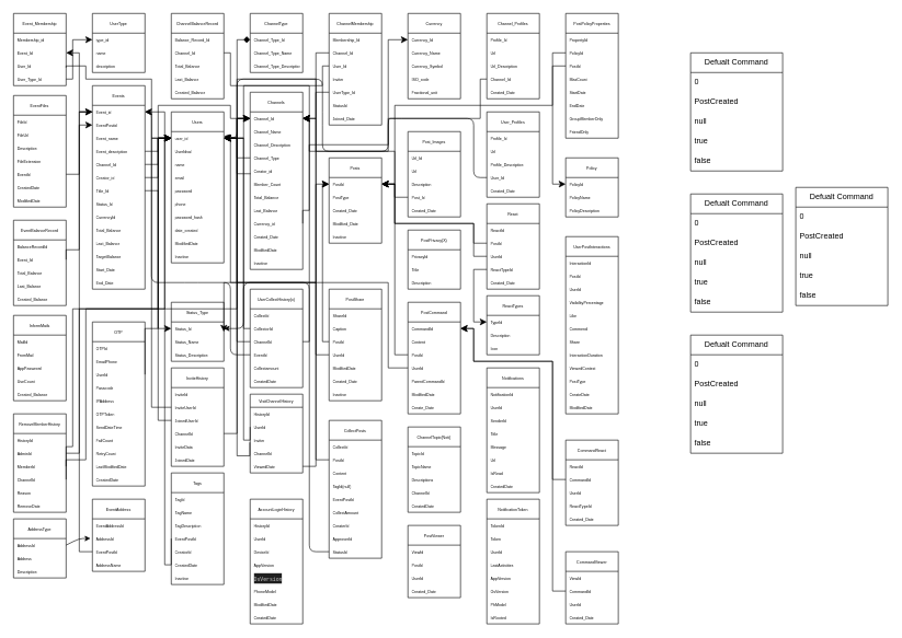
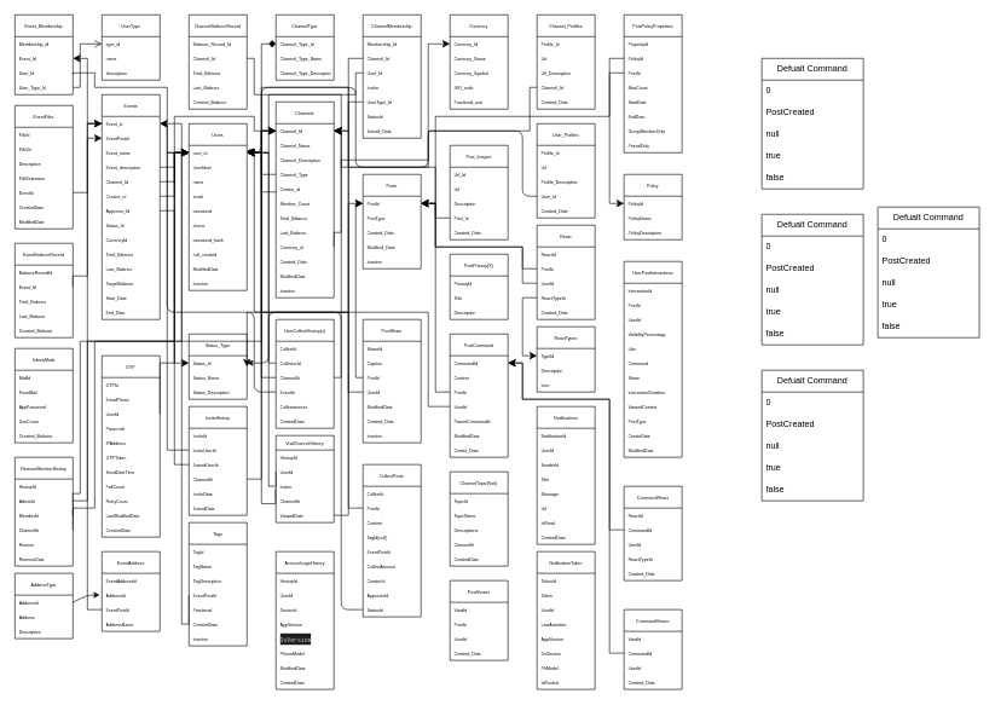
- <mxCell id="71" value="" style="edgeStyle=segmentEdgeStyle;endArrow=classic;html=1;curved=0;rounded=0;endSize=8;startSize=8;exitX=1;exitY=0.5;exitDx=0;exitDy=0;entryX=0;entryY=0.5;entryDx=0;entryDy=0;" parent="1" source="17" target="66" edge="1"><mxGeometry width="50" height="50" relative="1" as="geometry"><mxPoint x="150" y="180" as="sourcePoint" /><mxPoint x="120" y="50" as="targetPoint" /><Array as="points"><mxPoint x="110" y="120" /><mxPoint x="110" y="60" /></Array></mxGeometry></mxCell>
+ <mxCell id="71" value="" style="edgeStyle=segmentEdgeStyle;endArrow=open;html=1;curved=0;rounded=0;endSize=8;startSize=8;exitX=1;exitY=0.5;exitDx=0;exitDy=0;entryX=0;entryY=0.5;entryDx=0;entryDy=0;" parent="1" source="17" target="66" edge="1"><mxGeometry width="50" height="50" relative="1" as="geometry"><mxPoint x="150" y="180" as="sourcePoint" /><mxPoint x="120" y="50" as="targetPoint" /><Array as="points"><mxPoint x="110" y="120" /><mxPoint x="110" y="60" /></Array></mxGeometry></mxCell>
- <mxCell id="342" value="&lt;font style=&quot;font-size: 6px;&quot;&gt;Title_Id&lt;/font&gt;" style="text;strokeColor=none;fillColor=none;align=left;verticalAlign=middle;spacingLeft=4;spacingRight=4;overflow=hidden;points=[[0,0.5],[1,0.5]];portConstraint=eastwest;rotatable=0;whiteSpace=wrap;html=1;" parent="335" vertex="1"><mxGeometry y="150" width="80" height="20" as="geometry" /></mxCell>
+ <mxCell id="342" value="&lt;font style=&quot;font-size: 6px;&quot;&gt;Approver_Id&lt;/font&gt;" style="text;strokeColor=none;fillColor=none;align=left;verticalAlign=middle;spacingLeft=4;spacingRight=4;overflow=hidden;points=[[0,0.5],[1,0.5]];portConstraint=eastwest;rotatable=0;whiteSpace=wrap;html=1;" parent="335" vertex="1"><mxGeometry y="150" width="80" height="20" as="geometry" /></mxCell>
- <mxCell id="10" value="&lt;font style=&quot;font-size: 6px;&quot;&gt;date_created&lt;/font&gt;" style="text;strokeColor=none;fillColor=none;align=left;verticalAlign=middle;spacingLeft=4;spacingRight=4;overflow=hidden;points=[[0,0.5],[1,0.5]];portConstraint=eastwest;rotatable=0;whiteSpace=wrap;html=1;" parent="2" vertex="1"><mxGeometry y="170" width="80" height="20" as="geometry" /></mxCell>
+ <mxCell id="10" value="&lt;font style=&quot;font-size: 6px;&quot;&gt;null_created&lt;/font&gt;" style="text;strokeColor=none;fillColor=none;align=left;verticalAlign=middle;spacingLeft=4;spacingRight=4;overflow=hidden;points=[[0,0.5],[1,0.5]];portConstraint=eastwest;rotatable=0;whiteSpace=wrap;html=1;" parent="2" vertex="1"><mxGeometry y="170" width="80" height="20" as="geometry" /></mxCell>
- <mxCell id="254" value="&lt;span style=&quot;font-size: 6px;&quot;&gt;CreatorId&lt;/span&gt;" style="text;strokeColor=none;fillColor=none;align=left;verticalAlign=middle;spacingLeft=4;spacingRight=4;overflow=hidden;points=[[0,0.5],[1,0.5]];portConstraint=eastwest;rotatable=0;whiteSpace=wrap;html=1;" parent="249" vertex="1"><mxGeometry y="110" width="80" height="20" as="geometry" /></mxCell>
+ <mxCell id="254" value="&lt;span style=&quot;font-size: 6px;&quot;&gt;Fractional&lt;/span&gt;" style="text;strokeColor=none;fillColor=none;align=left;verticalAlign=middle;spacingLeft=4;spacingRight=4;overflow=hidden;points=[[0,0.5],[1,0.5]];portConstraint=eastwest;rotatable=0;whiteSpace=wrap;html=1;" parent="249" vertex="1"><mxGeometry y="110" width="80" height="20" as="geometry" /></mxCell>
